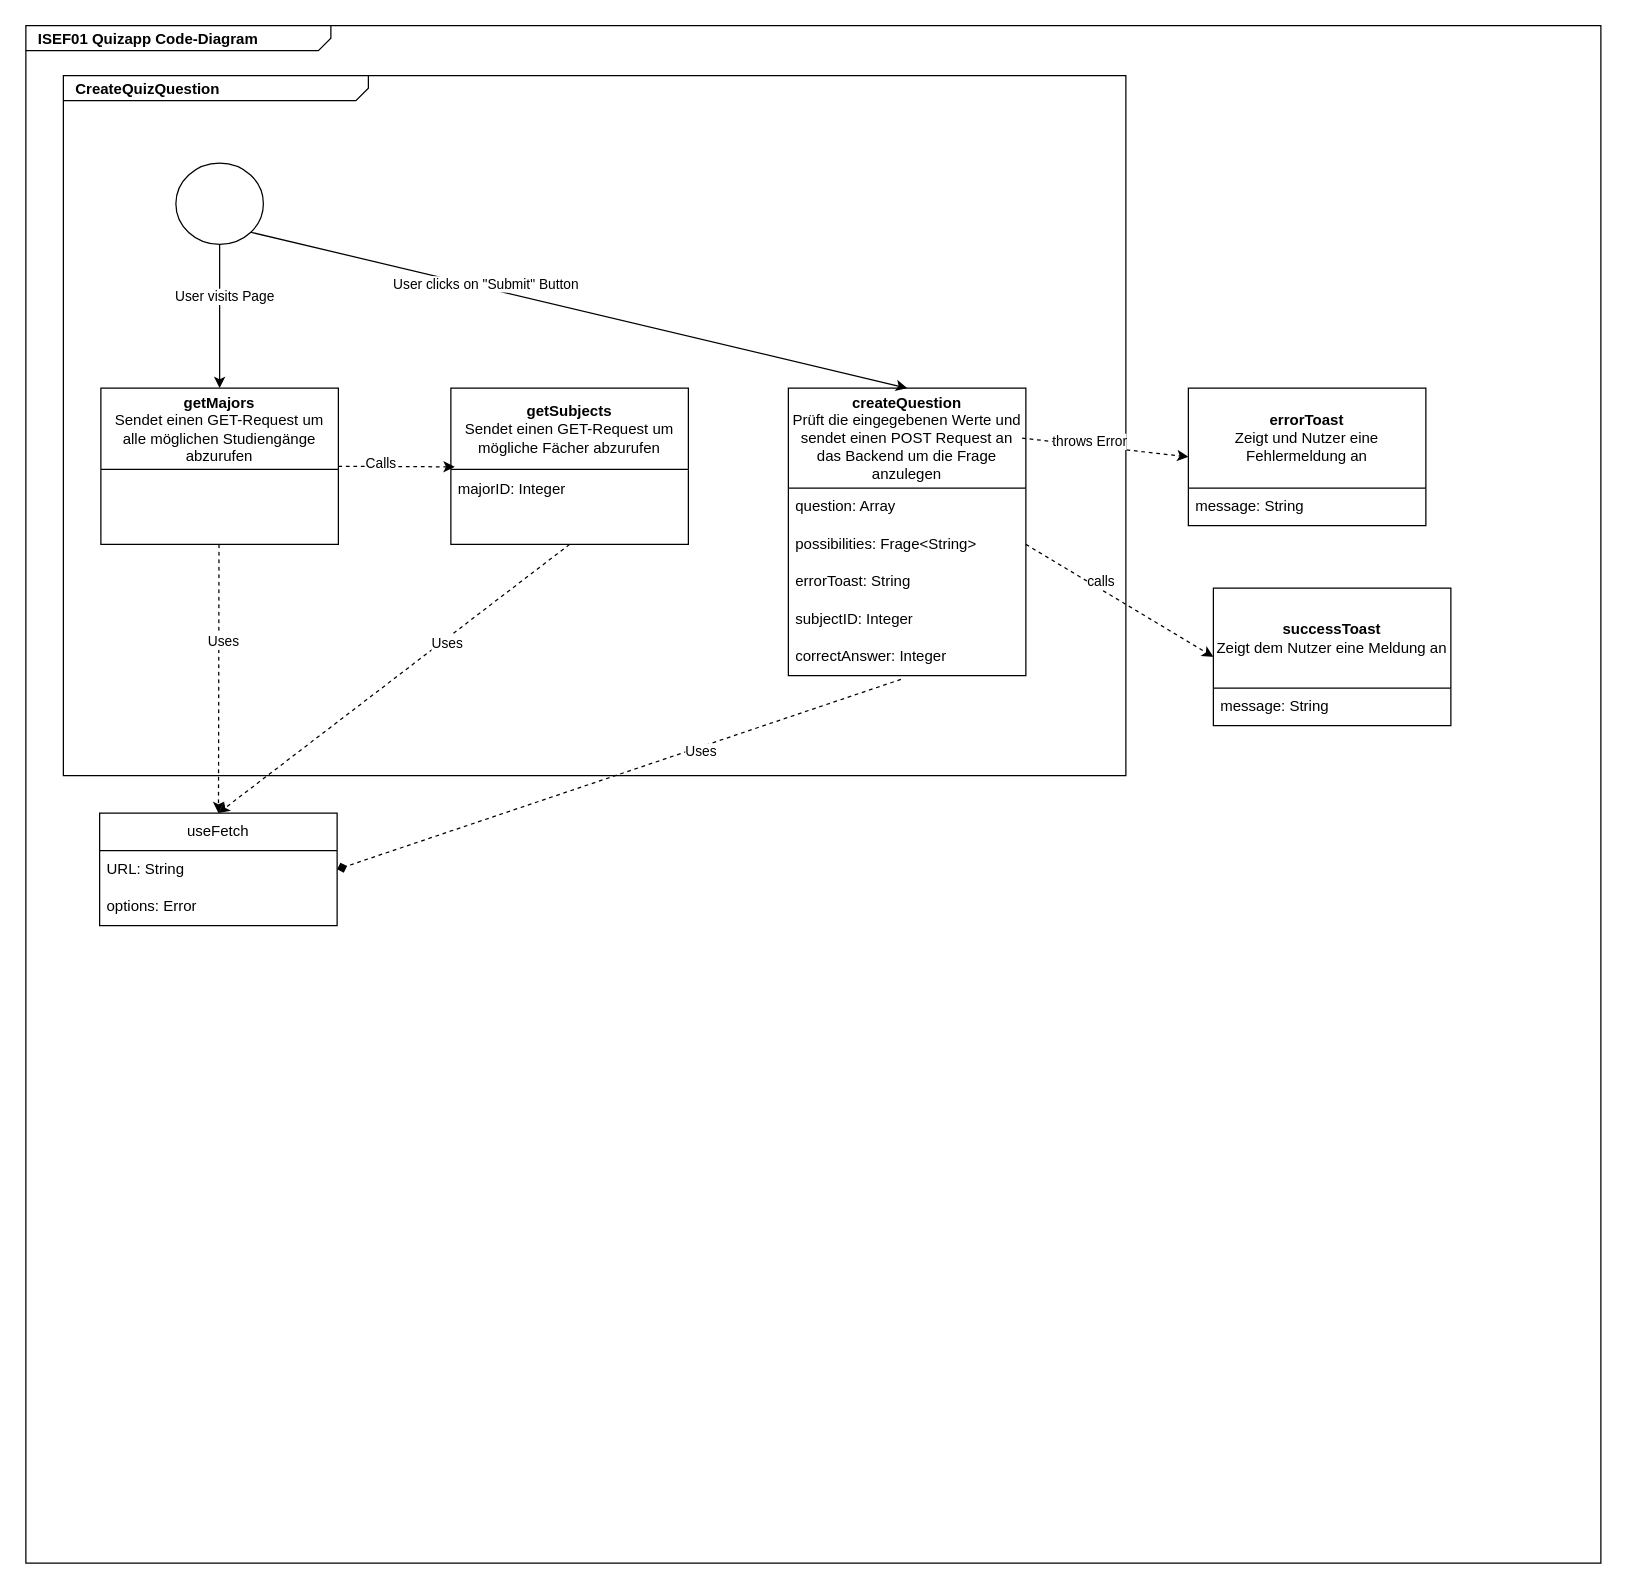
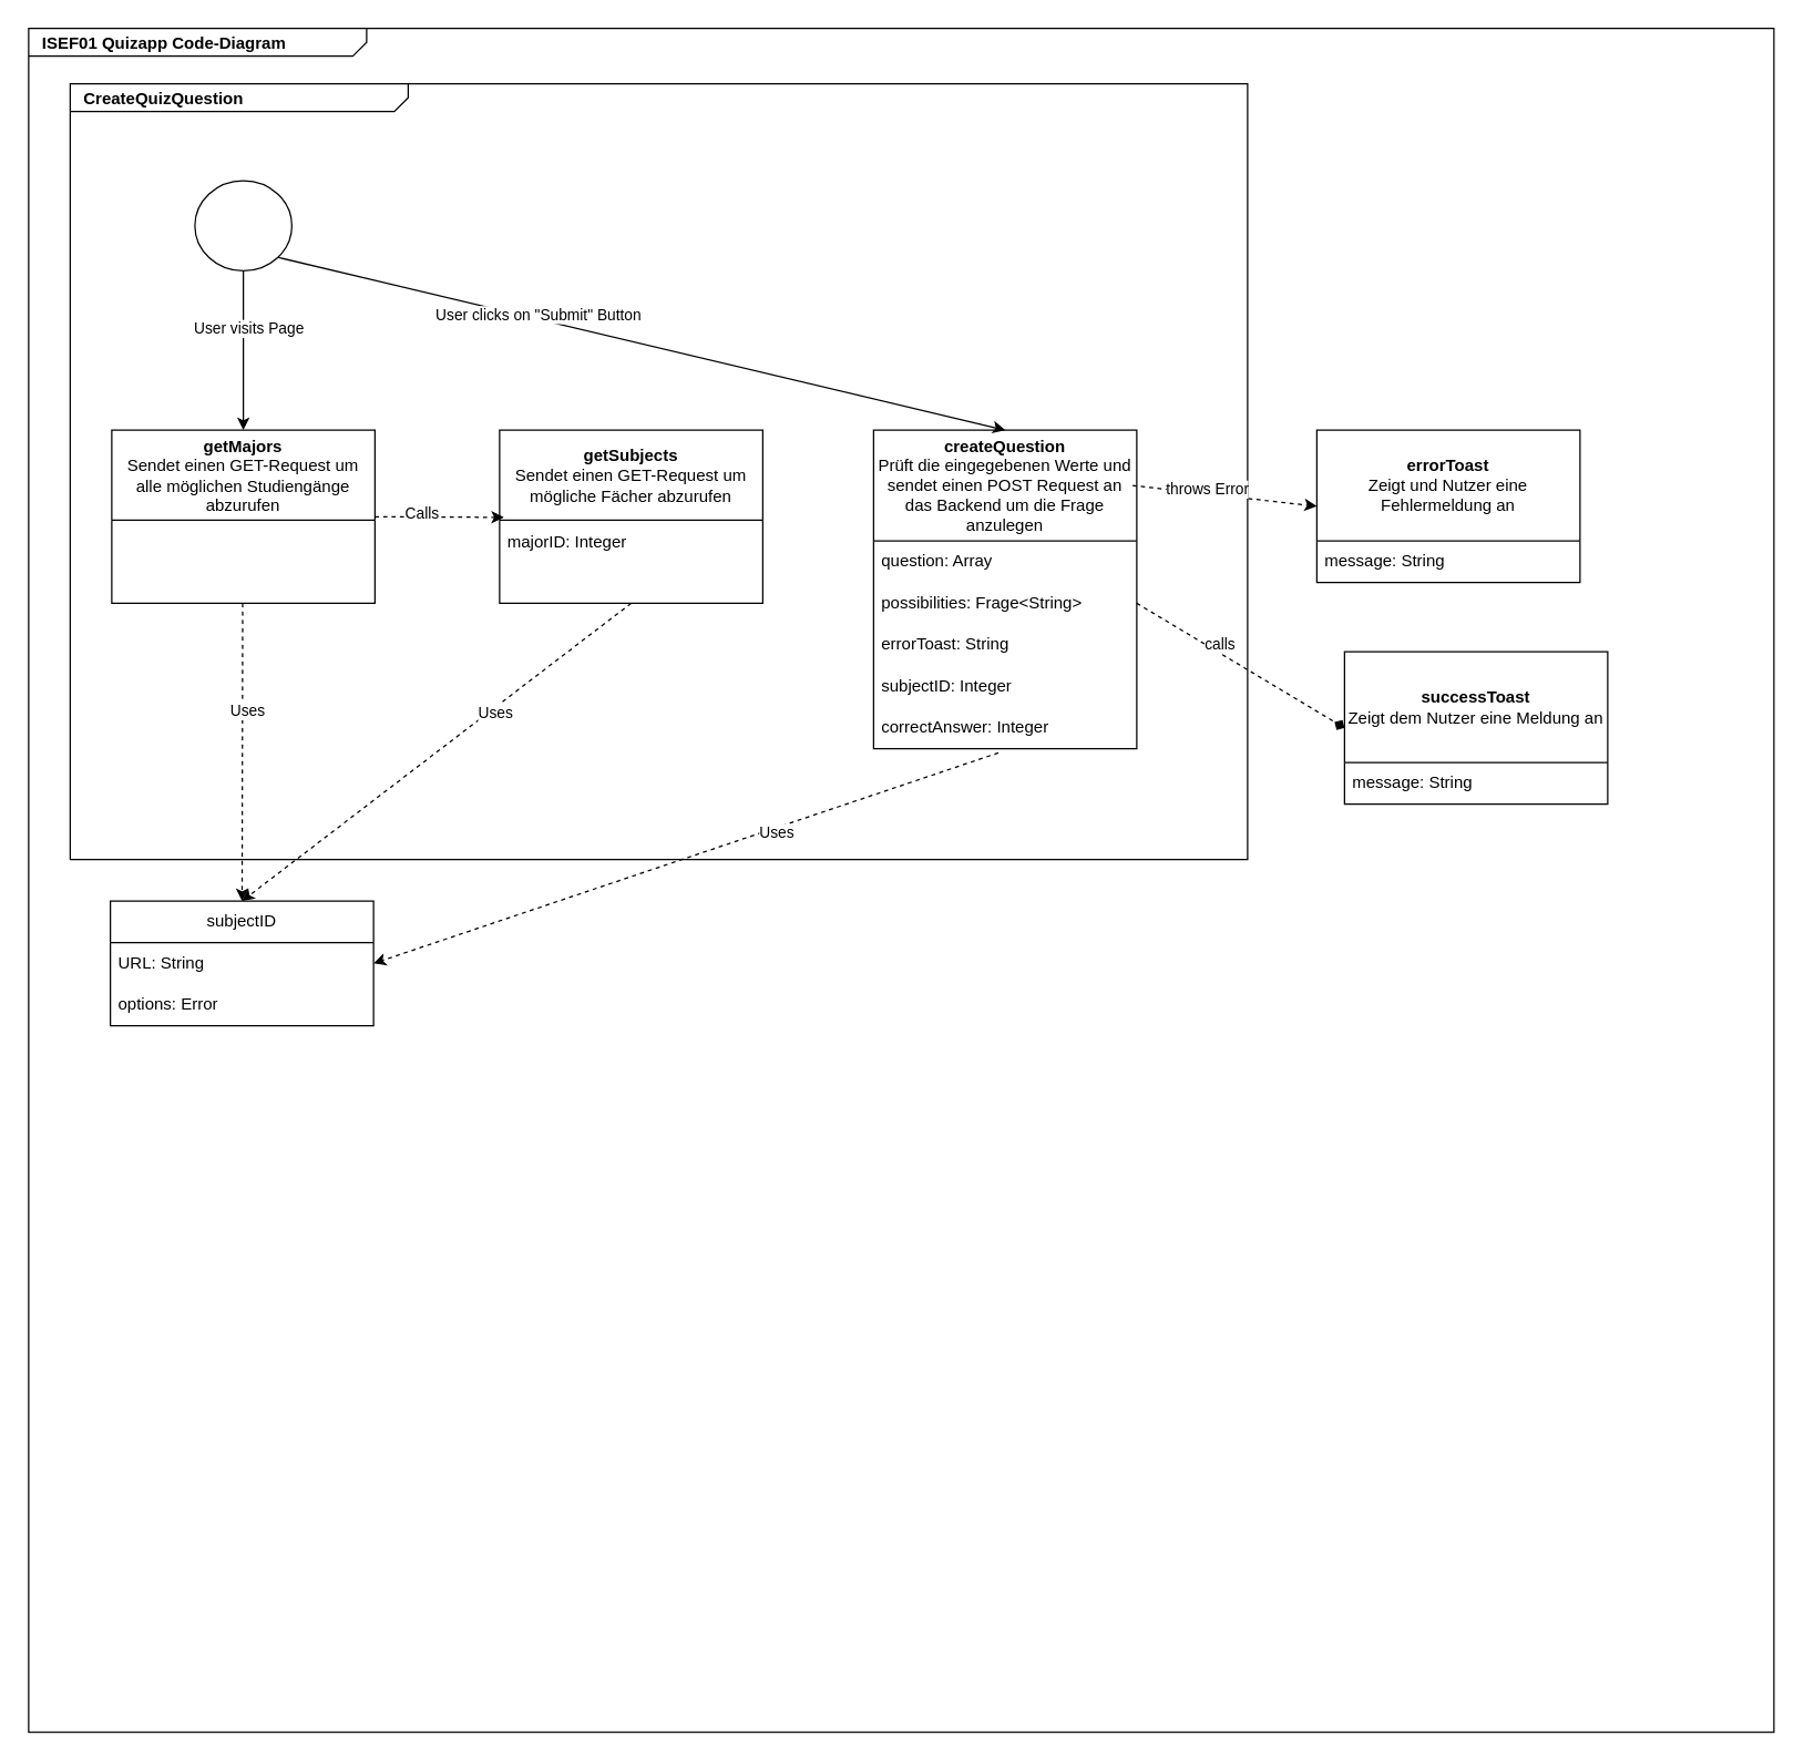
- <mxCell id="35" value="" style="endArrow=classic;html=1;rounded=0;exitX=1;exitY=0.5;exitDx=0;exitDy=0;entryX=0;entryY=0.5;entryDx=0;entryDy=0;dashed=1;" edge="1" parent="1" source="6" target="33"><mxGeometry width="50" height="50" relative="1" as="geometry"><mxPoint x="827" y="360" as="sourcePoint" /><mxPoint x="920" y="360" as="targetPoint" /></mxGeometry></mxCell>
+ <mxCell id="35" value="" style="endArrow=diamond;html=1;rounded=0;exitX=1;exitY=0.5;exitDx=0;exitDy=0;entryX=0;entryY=0.5;entryDx=0;entryDy=0;dashed=1;" edge="1" parent="1" source="6" target="33"><mxGeometry width="50" height="50" relative="1" as="geometry"><mxPoint x="827" y="360" as="sourcePoint" /><mxPoint x="920" y="360" as="targetPoint" /></mxGeometry></mxCell>
- <mxCell id="12" value="useFetch" style="swimlane;fontStyle=0;childLayout=stackLayout;horizontal=1;startSize=30;horizontalStack=0;resizeParent=1;resizeParentMax=0;resizeLast=0;collapsible=1;marginBottom=0;whiteSpace=wrap;html=1;" vertex="1" parent="1"><mxGeometry x="79" y="650" width="190" height="90" as="geometry" /></mxCell>
+ <mxCell id="12" value="subjectID" style="swimlane;fontStyle=0;childLayout=stackLayout;horizontal=1;startSize=30;horizontalStack=0;resizeParent=1;resizeParentMax=0;resizeLast=0;collapsible=1;marginBottom=0;whiteSpace=wrap;html=1;" vertex="1" parent="1"><mxGeometry x="79" y="650" width="190" height="90" as="geometry" /></mxCell>
- <mxCell id="25" value="" style="endArrow=diamond;html=1;rounded=0;exitX=0.474;exitY=1.1;exitDx=0;exitDy=0;dashed=1;entryX=1;entryY=0.5;entryDx=0;entryDy=0;exitPerimeter=0;" edge="1" parent="1" source="9" target="13"><mxGeometry width="50" height="50" relative="1" as="geometry"><mxPoint x="465" y="445" as="sourcePoint" /><mxPoint x="190" y="560" as="targetPoint" /></mxGeometry></mxCell>
+ <mxCell id="25" value="" style="endArrow=classic;html=1;rounded=0;exitX=0.474;exitY=1.1;exitDx=0;exitDy=0;dashed=1;entryX=1;entryY=0.5;entryDx=0;entryDy=0;exitPerimeter=0;" edge="1" parent="1" source="9" target="13"><mxGeometry width="50" height="50" relative="1" as="geometry"><mxPoint x="465" y="445" as="sourcePoint" /><mxPoint x="190" y="560" as="targetPoint" /></mxGeometry></mxCell>
